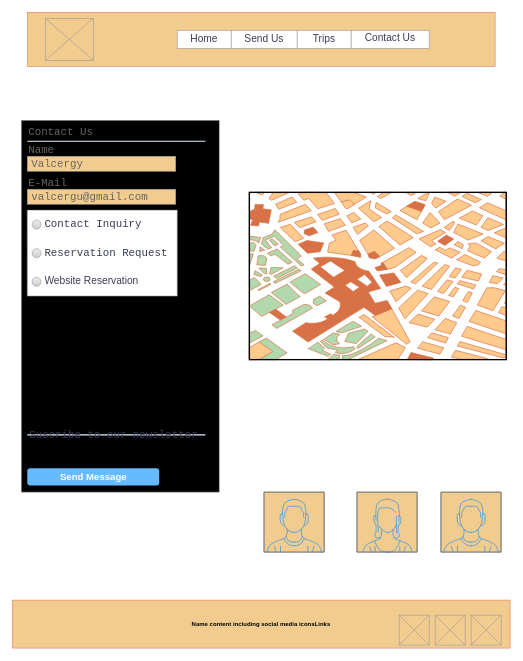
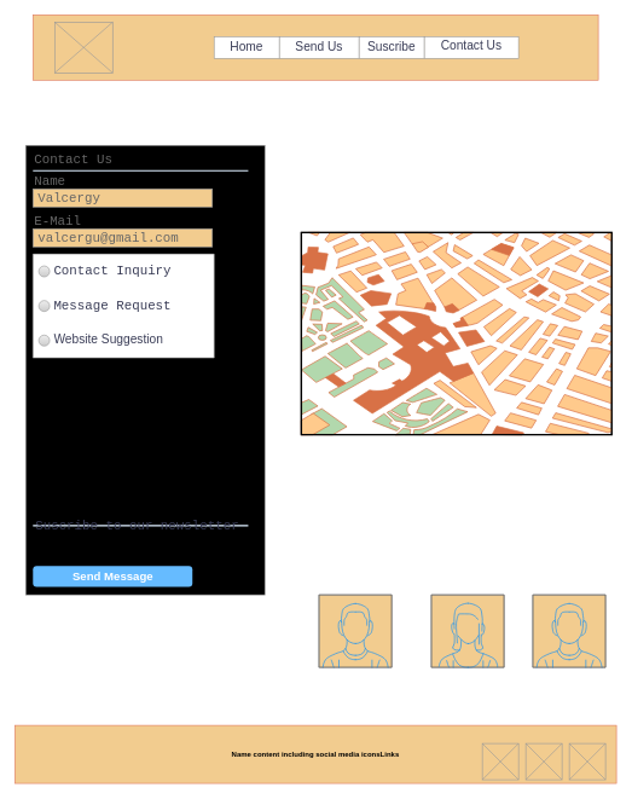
- <mxCell id="6" value="Trips" style="text;strokeColor=inherit;align=center;verticalAlign=middle;spacingLeft=10;spacingRight=10;overflow=hidden;points=[[0,0.5],[1,0.5]];portConstraint=eastwest;rotatable=0;whiteSpace=wrap;html=1;fillColor=inherit;fontColor=#393C56;fontSize=17;" vertex="1" parent="3"><mxGeometry x="200" width="90" height="30" as="geometry" /></mxCell>
+ <mxCell id="6" value="Suscribe" style="text;strokeColor=inherit;align=center;verticalAlign=middle;spacingLeft=10;spacingRight=10;overflow=hidden;points=[[0,0.5],[1,0.5]];portConstraint=eastwest;rotatable=0;whiteSpace=wrap;html=1;fillColor=inherit;fontColor=#393C56;fontSize=17;" vertex="1" parent="3"><mxGeometry x="200" width="90" height="30" as="geometry" /></mxCell>
- <mxCell id="25" value="Reservation Request" style="text;strokeColor=none;align=left;verticalAlign=middle;spacingLeft=27;spacingRight=10;overflow=hidden;points=[[0,0.5],[1,0.5]];portConstraint=eastwest;rotatable=0;whiteSpace=wrap;html=1;rSize=5;fillColor=none;fontColor=#393C56;fontSize=18;fontFamily=Courier New;" vertex="1" parent="22"><mxGeometry y="47.692" width="250" height="47.692" as="geometry" /></mxCell>
+ <mxCell id="25" value="Message Request" style="text;strokeColor=none;align=left;verticalAlign=middle;spacingLeft=27;spacingRight=10;overflow=hidden;points=[[0,0.5],[1,0.5]];portConstraint=eastwest;rotatable=0;whiteSpace=wrap;html=1;rSize=5;fillColor=none;fontColor=#393C56;fontSize=18;fontFamily=Courier New;" vertex="1" parent="22"><mxGeometry y="47.692" width="250" height="47.692" as="geometry" /></mxCell>
- <mxCell id="27" value="Website Reservation" style="text;strokeColor=none;align=left;verticalAlign=middle;spacingLeft=27;spacingRight=10;overflow=hidden;points=[[0,0.5],[1,0.5]];portConstraint=eastwest;rotatable=0;whiteSpace=wrap;html=1;rSize=5;fillColor=none;fontColor=#393C56;fontSize=17;" vertex="1" parent="22"><mxGeometry y="95.385" width="250" height="47.692" as="geometry" /></mxCell>
+ <mxCell id="27" value="Website Suggestion" style="text;strokeColor=none;align=left;verticalAlign=middle;spacingLeft=27;spacingRight=10;overflow=hidden;points=[[0,0.5],[1,0.5]];portConstraint=eastwest;rotatable=0;whiteSpace=wrap;html=1;rSize=5;fillColor=none;fontColor=#393C56;fontSize=17;" vertex="1" parent="22"><mxGeometry y="95.385" width="250" height="47.692" as="geometry" /></mxCell>
